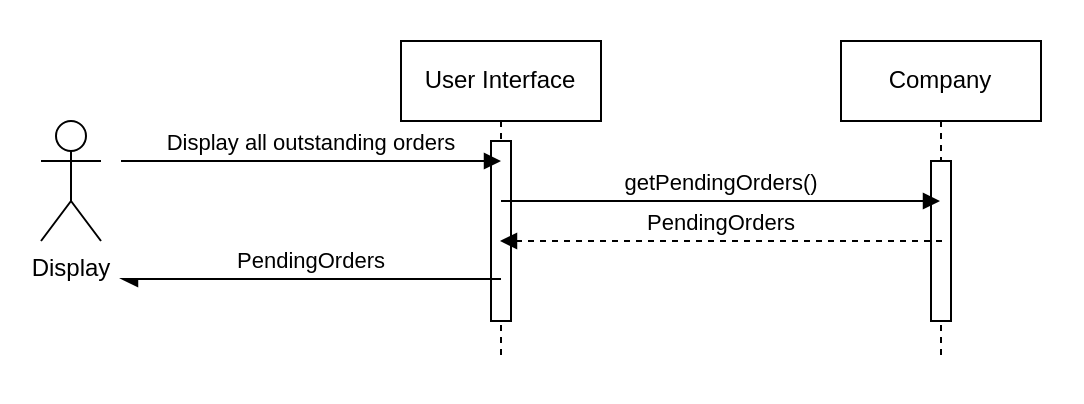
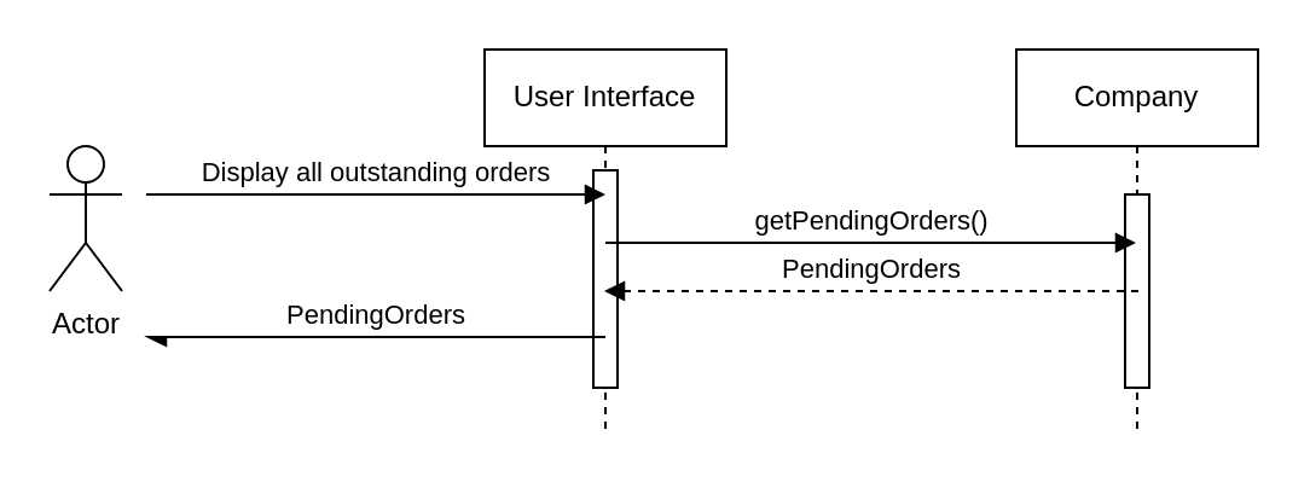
- <mxCell id="2" value="Display" style="shape=umlActor;verticalLabelPosition=bottom;verticalAlign=top;html=1;fillColor=none;" vertex="1" parent="1"><mxGeometry x="20" y="60" width="30" height="60" as="geometry" /></mxCell>
+ <mxCell id="2" value="Actor" style="shape=umlActor;verticalLabelPosition=bottom;verticalAlign=top;html=1;fillColor=none;" vertex="1" parent="1"><mxGeometry x="20" y="60" width="30" height="60" as="geometry" /></mxCell>
